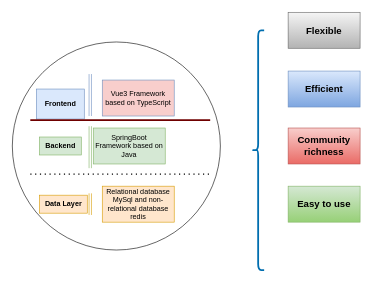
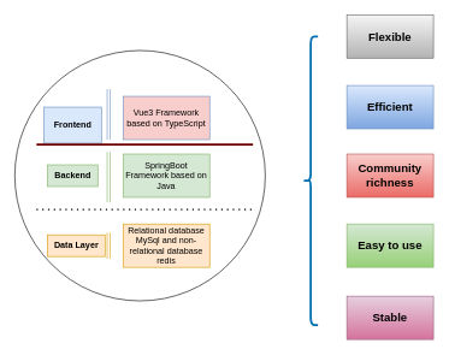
- <mxCell id="10" value="SpringBoot Framework based on Java" style="rounded=0;whiteSpace=wrap;html=1;fillColor=#d5e8d4;strokeColor=#82b366;" vertex="1" parent="1"><mxGeometry x="155" y="213" width="120" height="60" as="geometry" /></mxCell>
+ <mxCell id="10" value="SpringBoot Framework based on Java" style="rounded=0;whiteSpace=wrap;html=1;fillColor=#d5e8d4;strokeColor=#82b366;" vertex="1" parent="1"><mxGeometry x="170" y="213" width="120" height="60" as="geometry" /></mxCell>
+ <mxCell id="17" value="&lt;font style=&quot;font-size: 16px;&quot;&gt;&lt;b&gt;Stable&lt;/b&gt;&lt;/font&gt;" style="rounded=0;whiteSpace=wrap;html=1;fillColor=#e6d0de;gradientColor=#d5739d;strokeColor=#996185;" vertex="1" parent="1"><mxGeometry x="480" y="410" width="120" height="60" as="geometry" /></mxCell>
